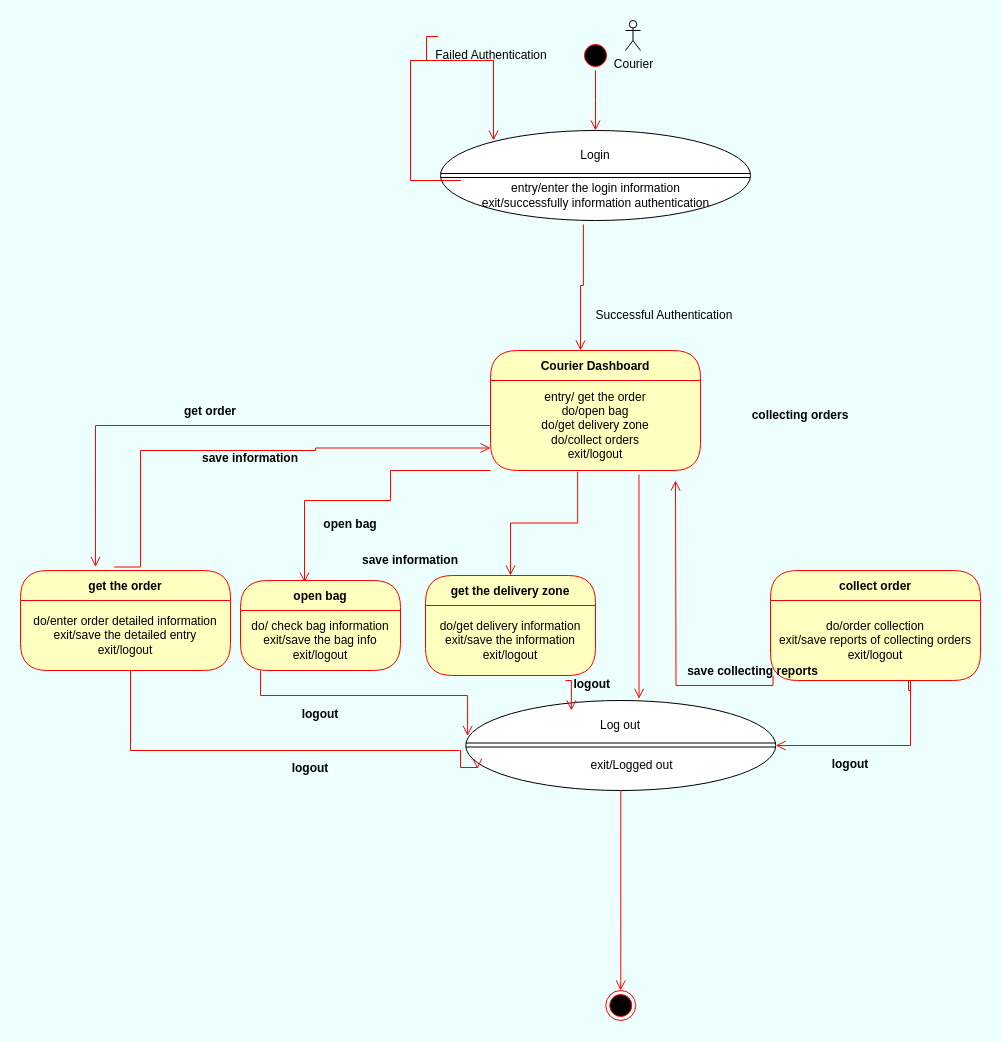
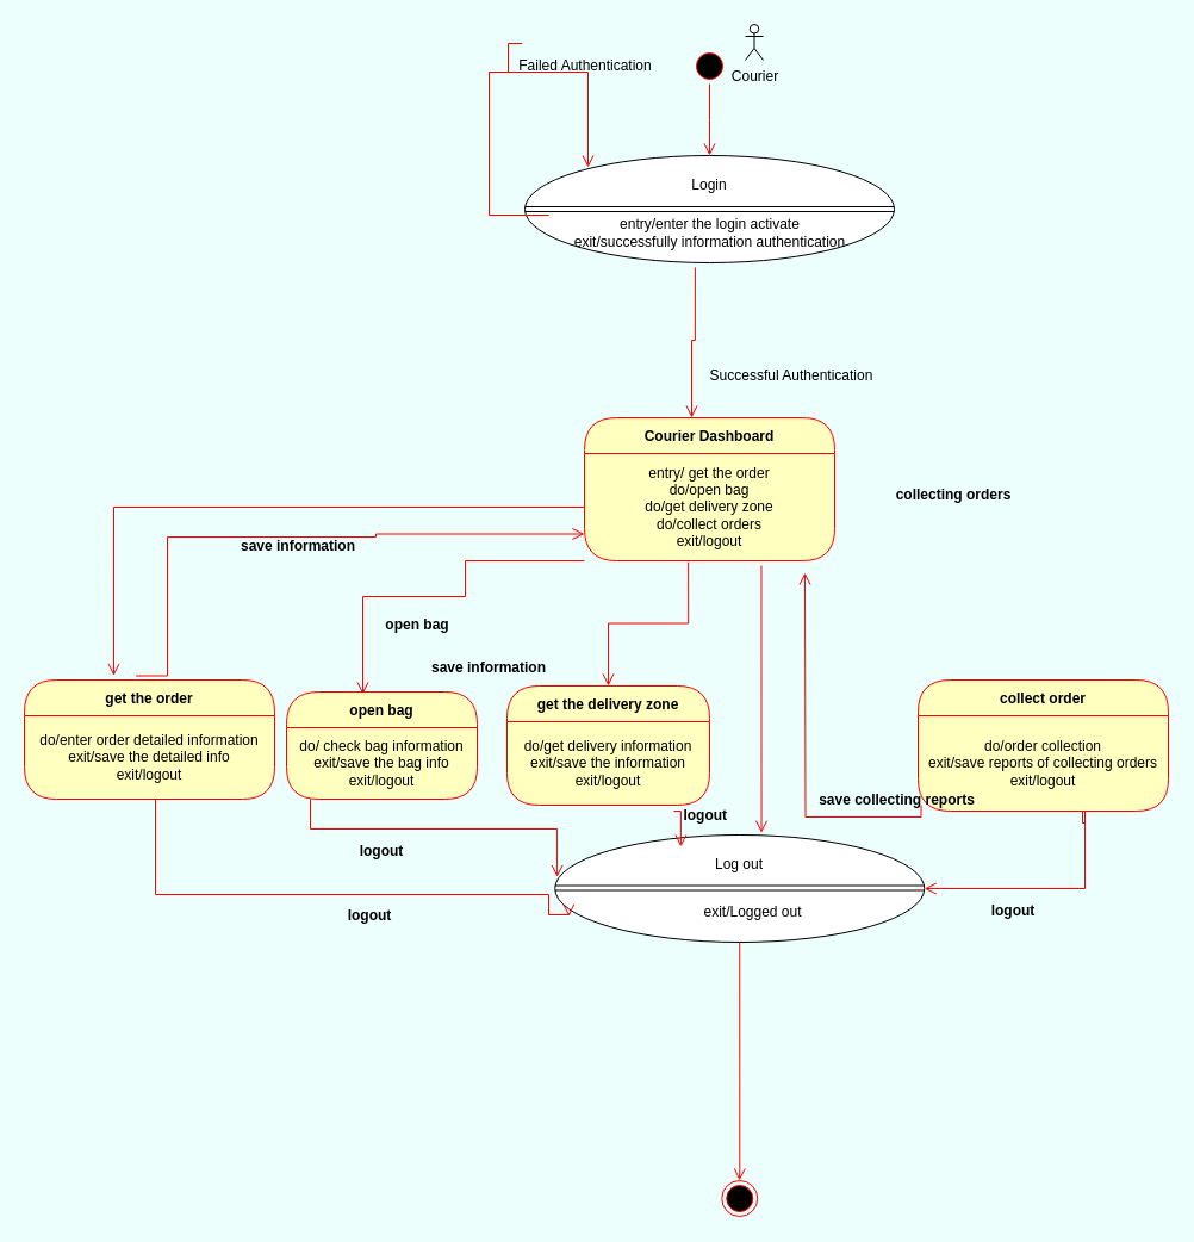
- <mxCell id="7" value="entry/enter the login information&lt;br&gt;exit/successfully information authentication" style="text;html=1;strokeColor=none;fillColor=none;align=center;verticalAlign=middle;whiteSpace=wrap;rounded=0;" vertex="1" parent="1"><mxGeometry x="478" y="180" width="234.5" height="30" as="geometry" /></mxCell>
+ <mxCell id="7" value="entry/enter the login activate&lt;br&gt;exit/successfully information authentication" style="text;html=1;strokeColor=none;fillColor=none;align=center;verticalAlign=middle;whiteSpace=wrap;rounded=0;" vertex="1" parent="1"><mxGeometry x="478" y="180" width="234.5" height="30" as="geometry" /></mxCell>
- <mxCell id="30" value="get order" style="text;align=center;fontStyle=1;verticalAlign=middle;spacingLeft=3;spacingRight=3;strokeColor=none;rotatable=0;points=[[0,0.5],[1,0.5]];portConstraint=eastwest;" vertex="1" parent="1"><mxGeometry y="397" width="80" height="26" as="geometry" x="170" /></mxCell>
- <mxCell id="23" value="do/enter order detailed information&lt;br&gt;exit/save the detailed entry&lt;br&gt;exit/logout" style="text;html=1;strokeColor=none;fillColor=none;align=center;verticalAlign=middle;spacingLeft=4;spacingRight=4;whiteSpace=wrap;overflow=hidden;rotatable=0;fontColor=#000000;" vertex="1" parent="22"><mxGeometry y="30" width="210" height="70" as="geometry" /></mxCell>
+ <mxCell id="23" value="do/enter order detailed information&lt;br&gt;exit/save the detailed info&lt;br&gt;exit/logout" style="text;html=1;strokeColor=none;fillColor=none;align=center;verticalAlign=middle;spacingLeft=4;spacingRight=4;whiteSpace=wrap;overflow=hidden;rotatable=0;fontColor=#000000;" vertex="1" parent="22"><mxGeometry y="30" width="210" height="70" as="geometry" /></mxCell>
